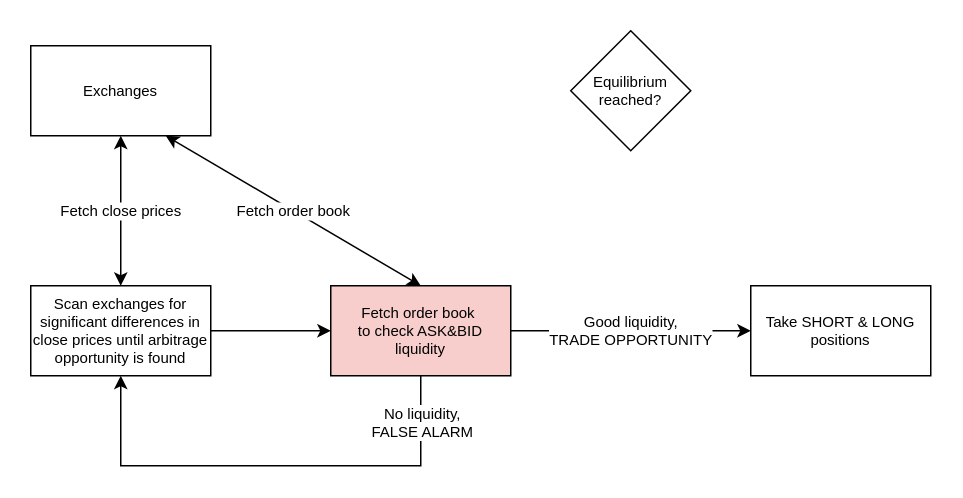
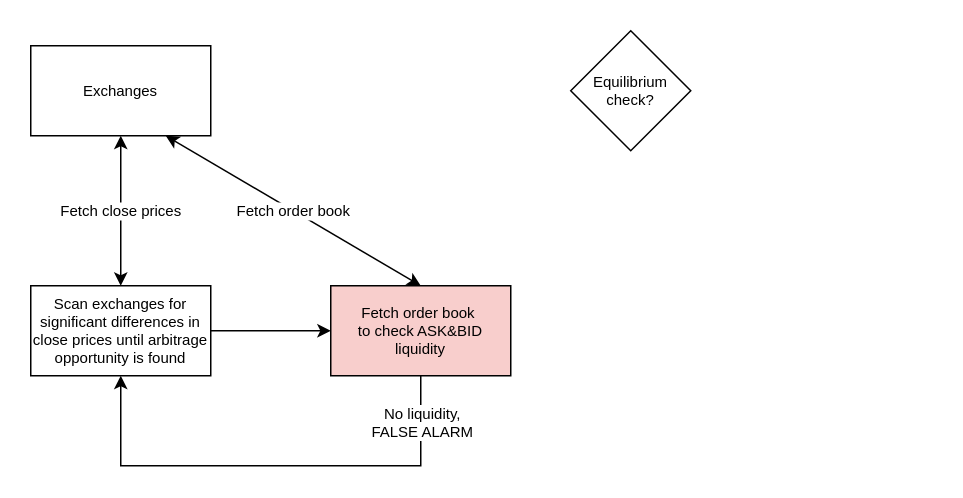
- <mxCell id="12" value="Equilibrium reached?" style="rhombus;whiteSpace=wrap;html=1;fontSize=10;" vertex="1" parent="1"><mxGeometry x="380" y="20" width="80" height="80" as="geometry" /></mxCell>
+ <mxCell id="12" value="Equilibrium check?" style="rhombus;whiteSpace=wrap;html=1;fontSize=10;" vertex="1" parent="1"><mxGeometry x="380" y="20" width="80" height="80" as="geometry" /></mxCell>
- <mxCell id="5" value="Good liquidity,&lt;br&gt;TRADE OPPORTUNITY" style="edgeStyle=orthogonalEdgeStyle;rounded=0;orthogonalLoop=1;jettySize=auto;html=1;fontSize=10;" edge="1" parent="1" source="6" target="11"><mxGeometry relative="1" as="geometry"><mxPoint x="490" y="220" as="targetPoint" /></mxGeometry></mxCell>
- <mxCell id="11" value="Take SHORT &amp;amp; LONG positions" style="rounded=0;whiteSpace=wrap;html=1;fontSize=10;" vertex="1" parent="1"><mxGeometry x="500" y="190" width="120" height="60" as="geometry" /></mxCell>
